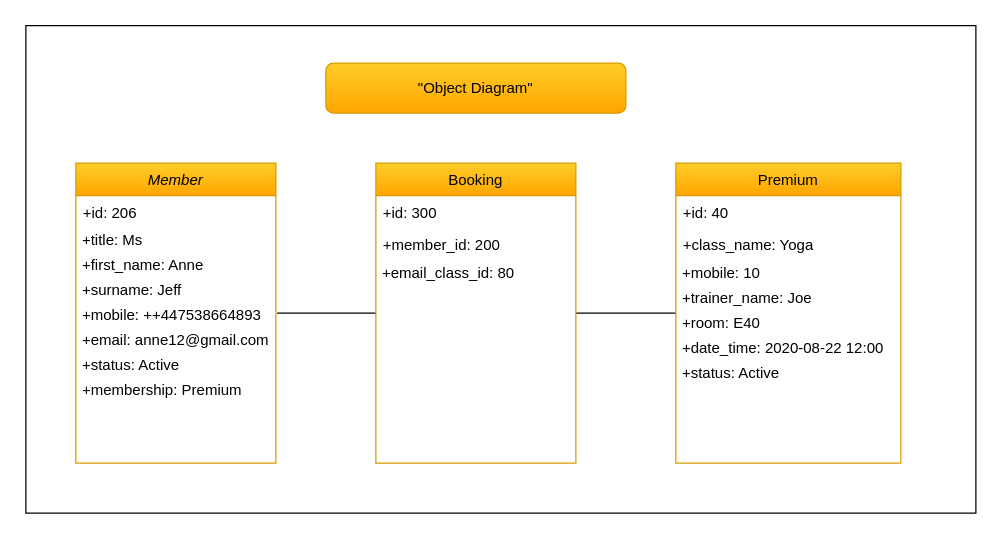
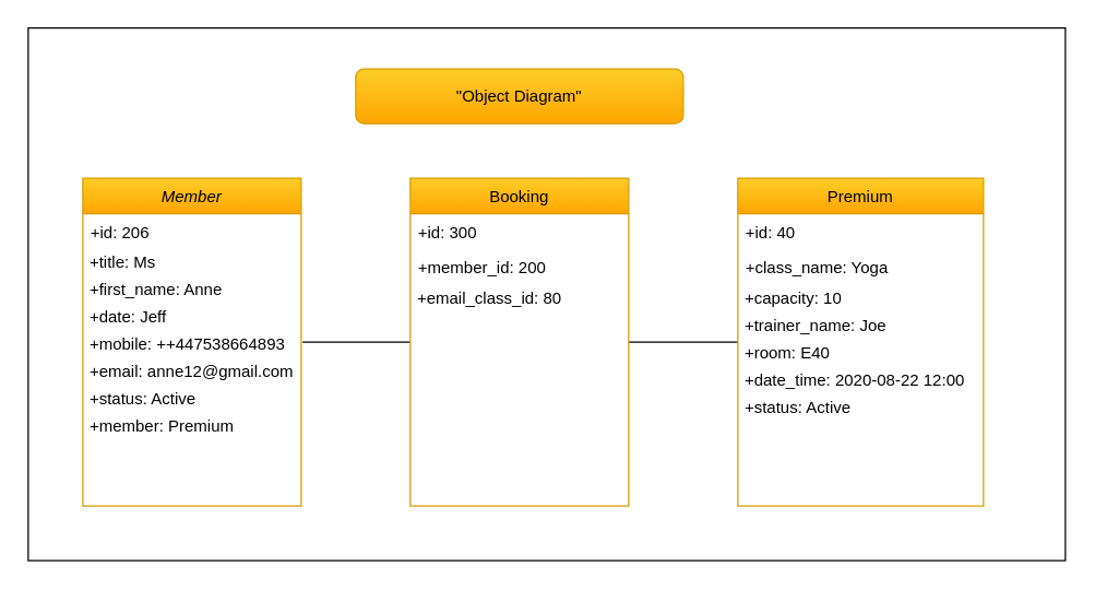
- <mxCell id="21" value="&amp;nbsp;+mobile: 10" style="text;html=1;align=left;verticalAlign=middle;resizable=0;points=[];autosize=1;" vertex="1" parent="18"><mxGeometry y="78" width="180" height="20" as="geometry" /></mxCell>
+ <mxCell id="21" value="&amp;nbsp;+capacity: 10" style="text;html=1;align=left;verticalAlign=middle;resizable=0;points=[];autosize=1;" vertex="1" parent="18"><mxGeometry y="78" width="180" height="20" as="geometry" /></mxCell>
- <mxCell id="9" value="&amp;nbsp;+surname: Jeff" style="text;html=1;align=left;verticalAlign=middle;resizable=0;points=[];autosize=1;" vertex="1" parent="5"><mxGeometry y="92" width="160" height="20" as="geometry" /></mxCell>
+ <mxCell id="9" value="&amp;nbsp;+date: Jeff" style="text;html=1;align=left;verticalAlign=middle;resizable=0;points=[];autosize=1;" vertex="1" parent="5"><mxGeometry y="92" width="160" height="20" as="geometry" /></mxCell>
- <mxCell id="13" value="&amp;nbsp;+membership: Premium" style="text;html=1;align=left;verticalAlign=middle;resizable=0;points=[];autosize=1;" vertex="1" parent="5"><mxGeometry y="172" width="160" height="20" as="geometry" /></mxCell>
+ <mxCell id="13" value="&amp;nbsp;+member: Premium" style="text;html=1;align=left;verticalAlign=middle;resizable=0;points=[];autosize=1;" vertex="1" parent="5"><mxGeometry y="172" width="160" height="20" as="geometry" /></mxCell>
